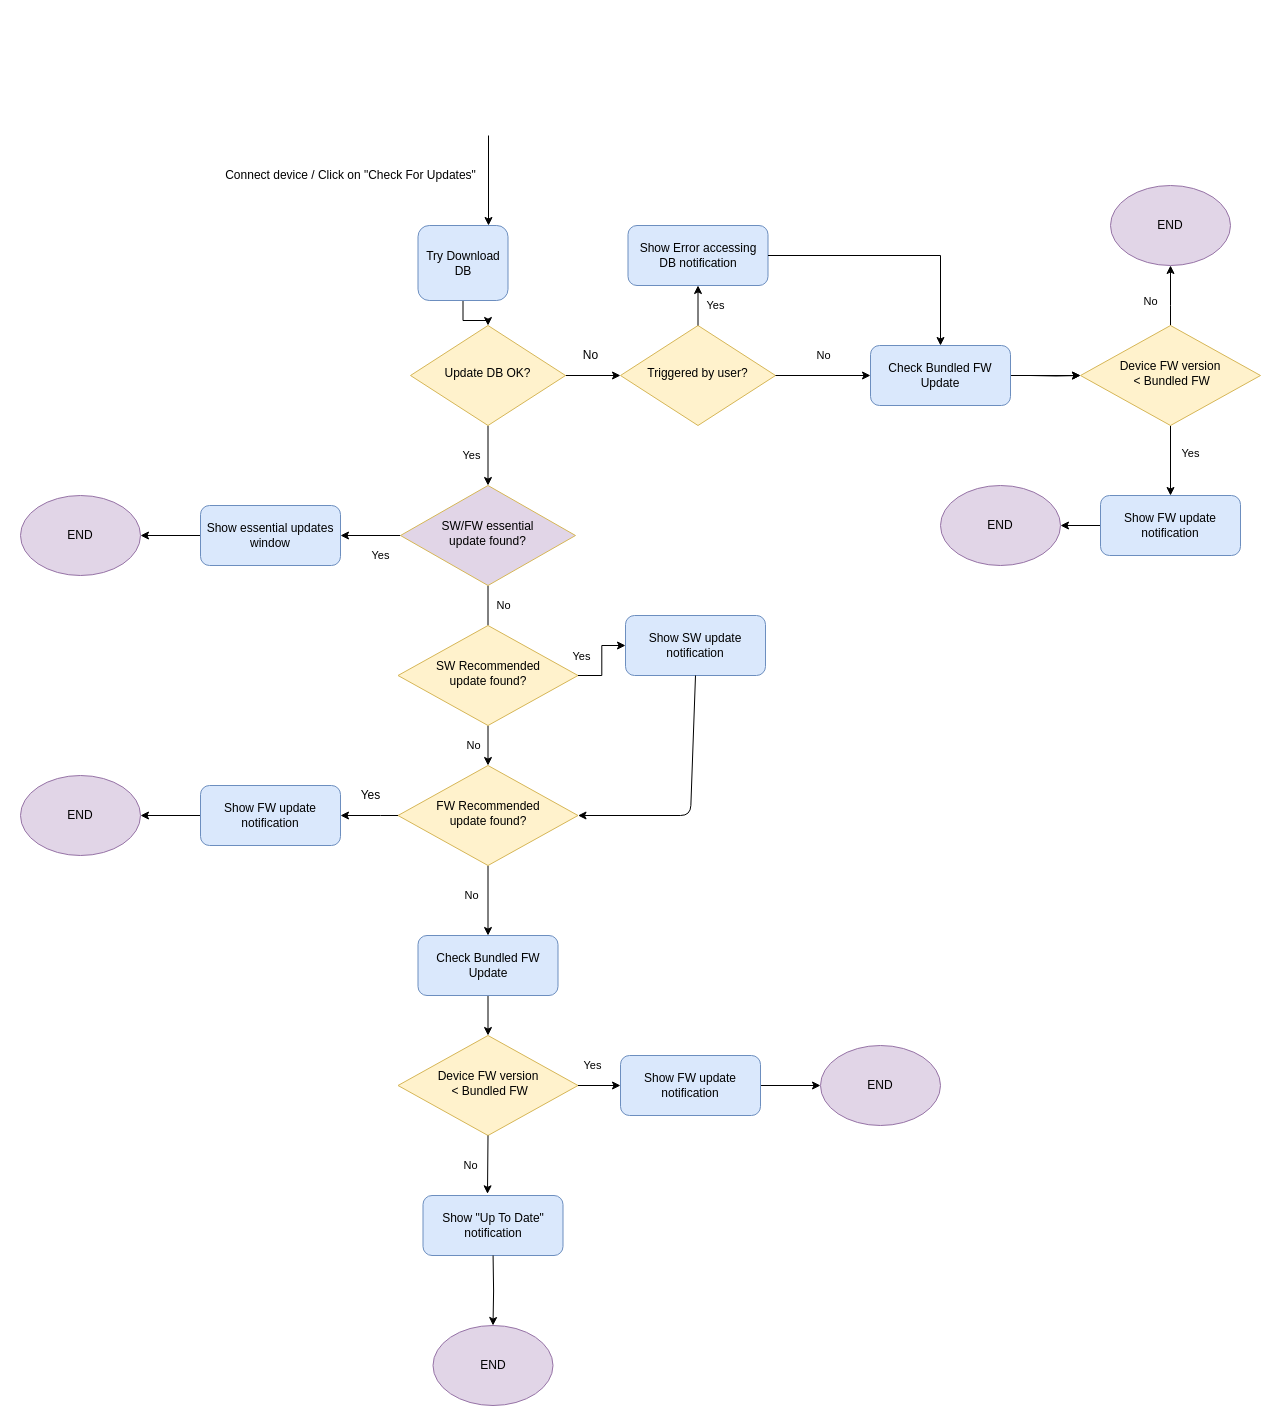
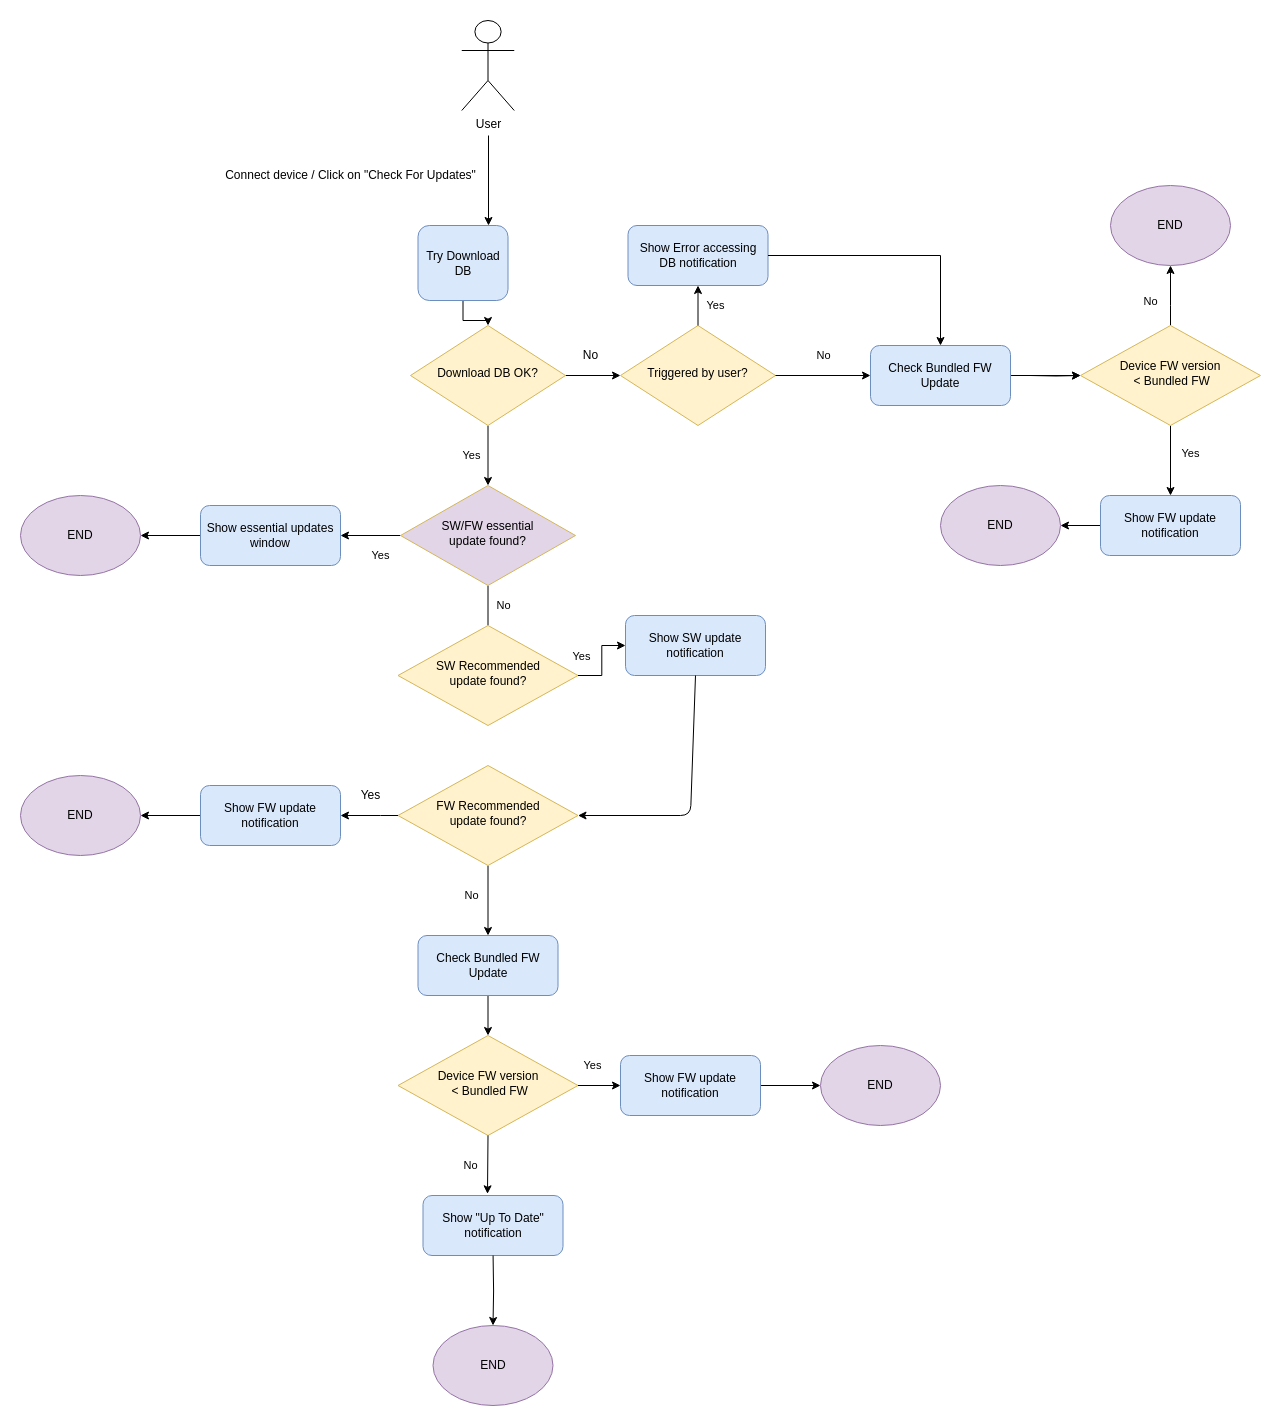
+ <mxCell id="39" value="User" style="shape=umlActor;verticalLabelPosition=bottom;verticalAlign=top;html=1;outlineConnect=0;fontColor=#000000;" vertex="1" parent="1"><mxGeometry x="461.25" y="20" width="52.5" height="90" as="geometry" /></mxCell>
- <mxCell id="5" value="Update DB OK?" style="rhombus;whiteSpace=wrap;html=1;shadow=0;fontFamily=Helvetica;fontSize=12;align=center;strokeWidth=1;spacing=6;spacingTop=-4;fillColor=#fff2cc;strokeColor=#d6b656;" parent="1" vertex="1"><mxGeometry x="410" y="325" width="155" height="100" as="geometry" /></mxCell>
+ <mxCell id="5" value="Download DB OK?" style="rhombus;whiteSpace=wrap;html=1;shadow=0;fontFamily=Helvetica;fontSize=12;align=center;strokeWidth=1;spacing=6;spacingTop=-4;fillColor=#fff2cc;strokeColor=#d6b656;" parent="1" vertex="1"><mxGeometry x="410" y="325" width="155" height="100" as="geometry" /></mxCell>
- <mxCell id="27" value="No" style="edgeStyle=orthogonalEdgeStyle;rounded=0;orthogonalLoop=1;jettySize=auto;html=1;labelBackgroundColor=none;fontColor=#000000;" edge="1" parent="1" source="28" target="32"><mxGeometry y="-15" relative="1" as="geometry"><mxPoint as="offset" /></mxGeometry></mxCell>
